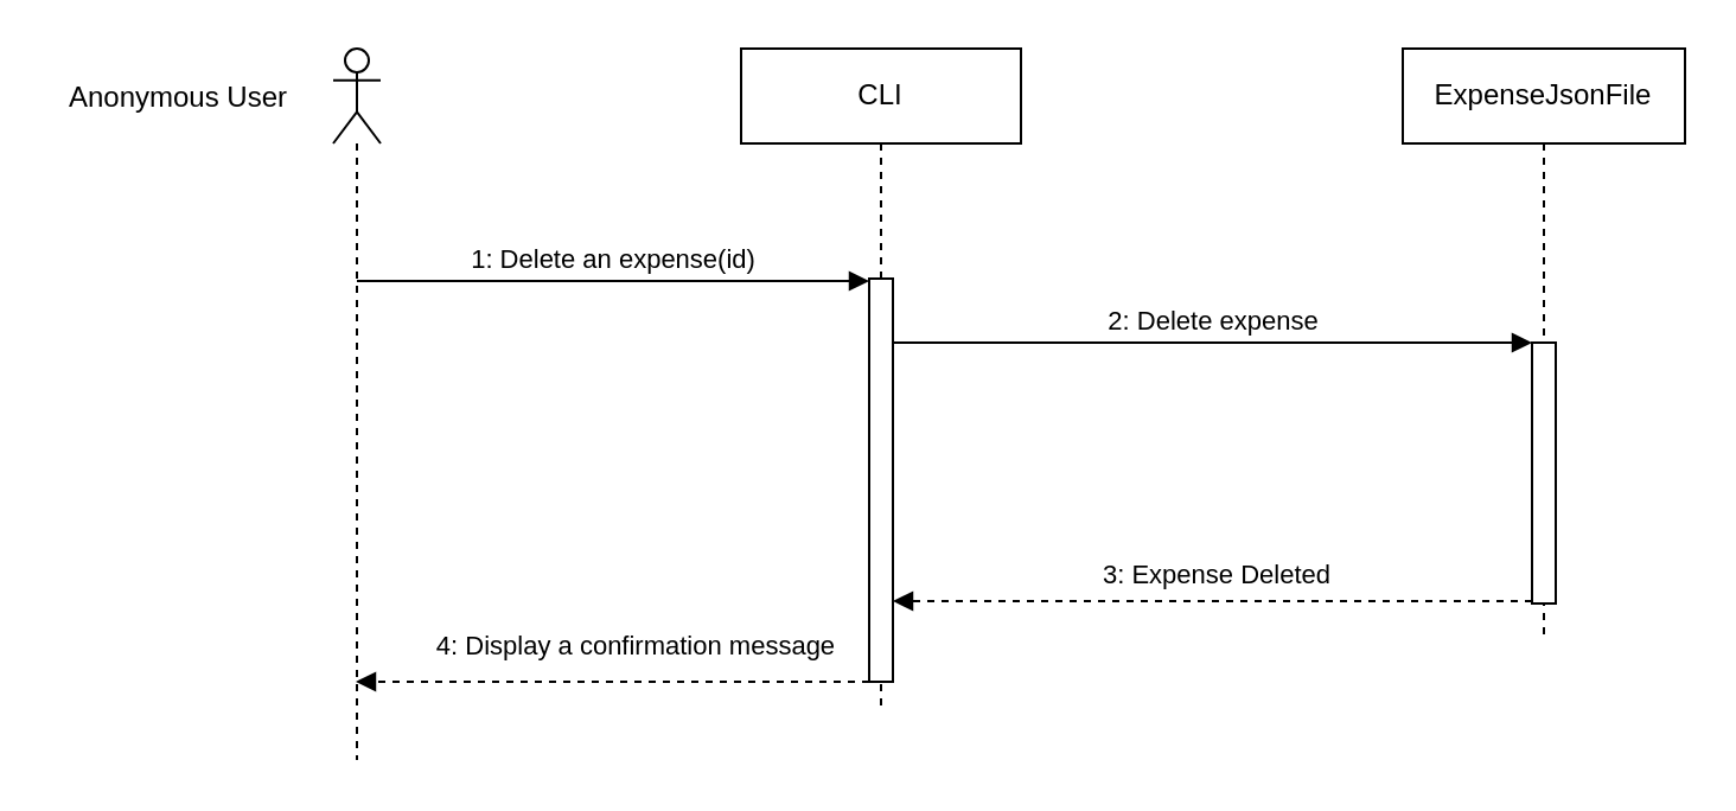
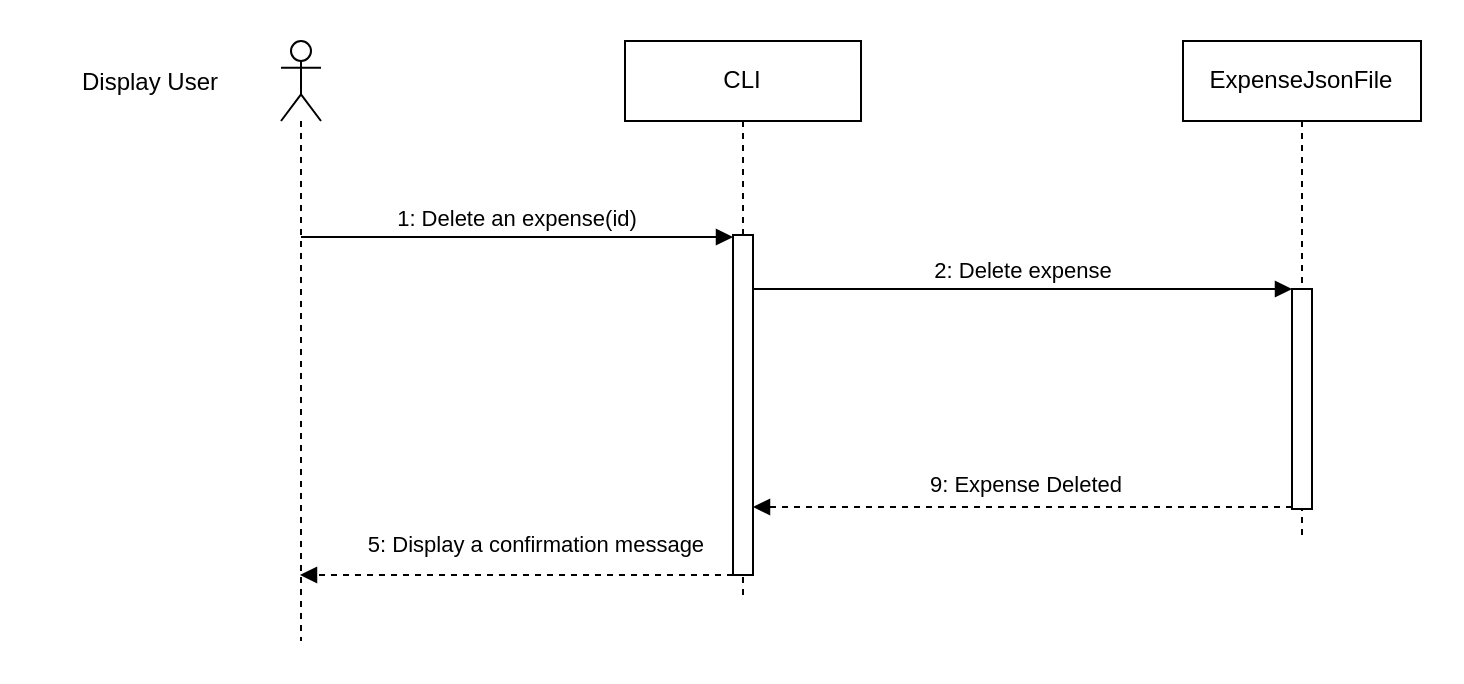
- <mxCell id="3" value="Anonymous User" style="text;html=1;align=center;verticalAlign=middle;whiteSpace=wrap;rounded=0;" vertex="1" parent="1"><mxGeometry x="20" y="26" width="110" height="30" as="geometry" /></mxCell>
+ <mxCell id="3" value="Display User" style="text;html=1;align=center;verticalAlign=middle;whiteSpace=wrap;rounded=0;" vertex="1" parent="1"><mxGeometry x="20" y="26" width="110" height="30" as="geometry" /></mxCell>
- <mxCell id="11" value="3: Expense Deleted" style="text;html=1;align=center;verticalAlign=middle;whiteSpace=wrap;rounded=0;fontSize=11;" vertex="1" parent="1"><mxGeometry x="460" y="227" width="106" height="30" as="geometry" /></mxCell>
+ <mxCell id="11" value="9: Expense Deleted" style="text;html=1;align=center;verticalAlign=middle;whiteSpace=wrap;rounded=0;fontSize=11;" vertex="1" parent="1"><mxGeometry x="460" y="227" width="106" height="30" as="geometry" /></mxCell>
- <mxCell id="12" value="4: Display a confirmation message" style="text;html=1;align=center;verticalAlign=middle;whiteSpace=wrap;rounded=0;fontSize=11;" vertex="1" parent="1"><mxGeometry x="180" y="257" width="176" height="30" as="geometry" /></mxCell>
+ <mxCell id="12" value="5: Display a confirmation message" style="text;html=1;align=center;verticalAlign=middle;whiteSpace=wrap;rounded=0;fontSize=11;" vertex="1" parent="1"><mxGeometry x="180" y="257" width="176" height="30" as="geometry" /></mxCell>
